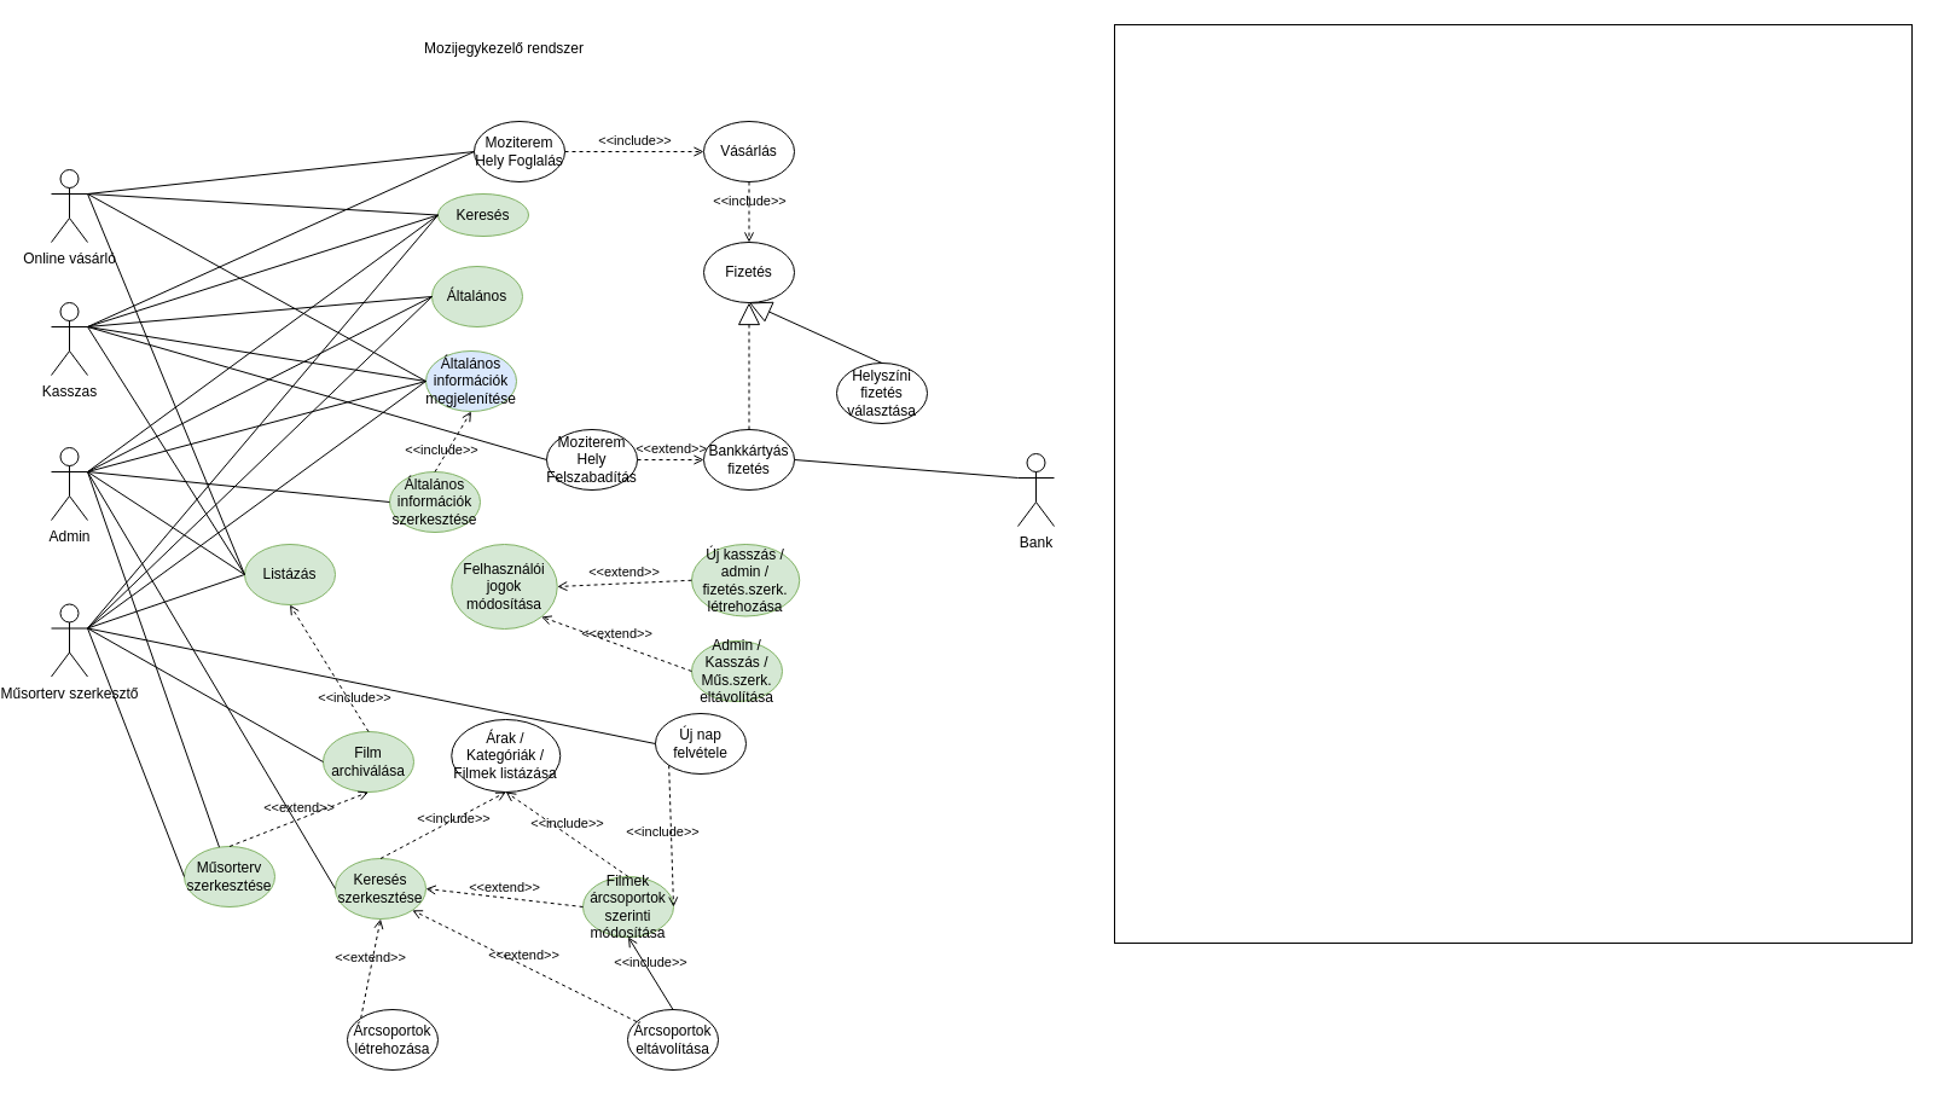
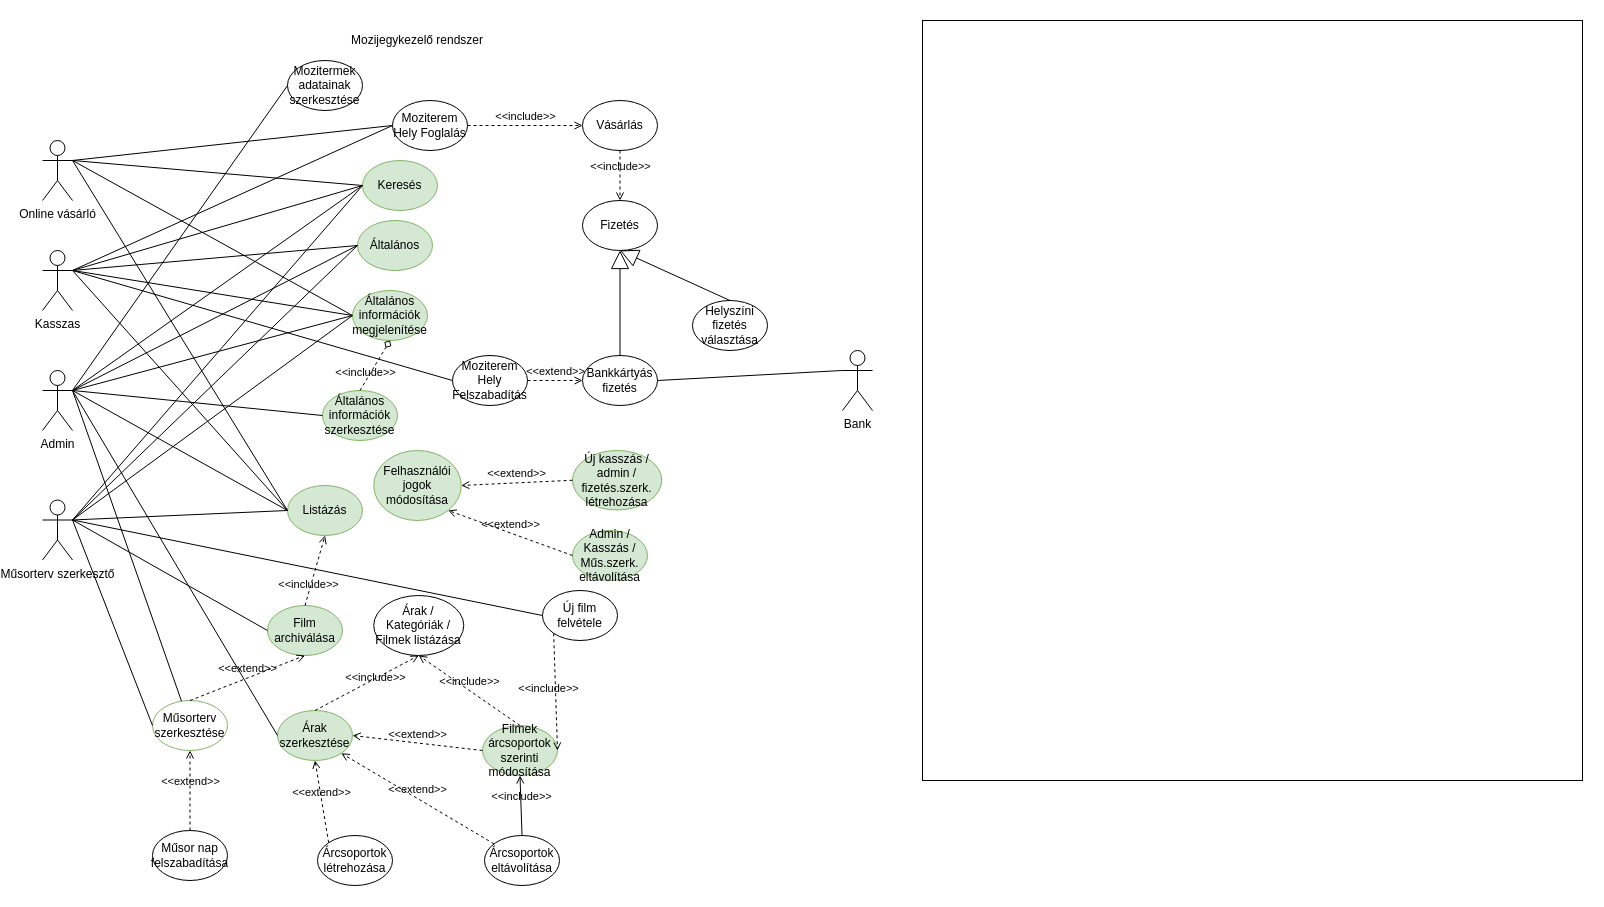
+ <mxCell id="73" value="Mozitermek adatainak szerkesztése" style="ellipse;whiteSpace=wrap;html=1;" vertex="1" parent="1"><mxGeometry x="265" y="60" width="75" height="50" as="geometry" /></mxCell>
+ <mxCell id="74" value="" style="endArrow=none;html=1;entryX=0;entryY=0.5;entryDx=0;entryDy=0;exitX=1;exitY=0.333;exitDx=0;exitDy=0;exitPerimeter=0;" edge="1" parent="1" source="5" target="73"><mxGeometry width="50" height="50" relative="1" as="geometry"><mxPoint x="645" y="390" as="sourcePoint" /><mxPoint x="830" y="380" as="targetPoint" /></mxGeometry></mxCell>
- <mxCell id="9" value="Keresés" style="ellipse;whiteSpace=wrap;html=1;fillColor=#d5e8d4;strokeColor=#82b366;" parent="1" vertex="1"><mxGeometry x="340" y="160" width="75" height="35" as="geometry" /></mxCell>
+ <mxCell id="9" value="Keresés" style="ellipse;whiteSpace=wrap;html=1;fillColor=#d5e8d4;strokeColor=#82b366;" parent="1" vertex="1"><mxGeometry x="340" y="160" width="75" height="50" as="geometry" /></mxCell>
- <mxCell id="28" value="" style="endArrow=block;endSize=16;endFill=0;html=1;exitX=0.5;exitY=0;exitDx=0;exitDy=0;entryX=0.5;entryY=1;entryDx=0;entryDy=0;dashed=1;" parent="1" source="12" target="14" edge="1"><mxGeometry width="160" relative="1" as="geometry"><mxPoint x="434" y="340" as="sourcePoint" /><mxPoint x="594" y="340" as="targetPoint" /></mxGeometry></mxCell>
+ <mxCell id="28" value="" style="endArrow=block;endSize=16;endFill=0;html=1;exitX=0.5;exitY=0;exitDx=0;exitDy=0;entryX=0.5;entryY=1;entryDx=0;entryDy=0;" parent="1" source="12" target="14" edge="1"><mxGeometry width="160" relative="1" as="geometry"><mxPoint x="434" y="340" as="sourcePoint" /><mxPoint x="594" y="340" as="targetPoint" /></mxGeometry></mxCell>
- <mxCell id="46" value="Általános információk megjelenítése" style="ellipse;whiteSpace=wrap;html=1;fillColor=#dae8fc;strokeColor=#82b366;" parent="1" vertex="1"><mxGeometry x="330" y="290" width="75" height="50" as="geometry" /></mxCell>
+ <mxCell id="46" value="Általános információk megjelenítése" style="ellipse;whiteSpace=wrap;html=1;fillColor=#d5e8d4;strokeColor=#82b366;" parent="1" vertex="1"><mxGeometry x="330" y="290" width="75" height="50" as="geometry" /></mxCell>
- <mxCell id="50" value="&amp;lt;&amp;lt;include&amp;gt;&amp;gt;" style="html=1;verticalAlign=bottom;labelBackgroundColor=none;endArrow=open;endFill=0;dashed=1;exitX=0.5;exitY=0;exitDx=0;exitDy=0;entryX=0.5;entryY=1;entryDx=0;entryDy=0;" parent="1" source="44" target="46" edge="1"><mxGeometry x="-0.636" width="160" relative="1" as="geometry"><mxPoint x="485" y="175" as="sourcePoint" /><mxPoint x="530" y="145" as="targetPoint" /><mxPoint as="offset" /></mxGeometry></mxCell>
+ <mxCell id="50" value="&amp;lt;&amp;lt;include&amp;gt;&amp;gt;" style="html=1;verticalAlign=bottom;labelBackgroundColor=none;endArrow=diamond;endFill=0;dashed=1;exitX=0.5;exitY=0;exitDx=0;exitDy=0;entryX=0.5;entryY=1;entryDx=0;entryDy=0;" parent="1" source="44" target="46" edge="1"><mxGeometry x="-0.636" width="160" relative="1" as="geometry"><mxPoint x="485" y="175" as="sourcePoint" /><mxPoint x="530" y="145" as="targetPoint" /><mxPoint as="offset" /></mxGeometry></mxCell>
- <mxCell id="6" value="Bank" style="shape=umlActor;verticalLabelPosition=bottom;verticalAlign=top;html=1;outlineConnect=0;" parent="1" vertex="1"><mxGeometry x="820" y="375" width="30" height="60" as="geometry" /></mxCell>
+ <mxCell id="6" value="Bank" style="shape=umlActor;verticalLabelPosition=bottom;verticalAlign=top;html=1;outlineConnect=0;" parent="1" vertex="1"><mxGeometry x="820" y="350" width="30" height="60" as="geometry" /></mxCell>
- <mxCell id="7" value="Listázás" style="ellipse;whiteSpace=wrap;html=1;fillColor=#d5e8d4;strokeColor=#82b366;" parent="1" vertex="1"><mxGeometry x="180" y="450" width="75" height="50" as="geometry" /></mxCell>
+ <mxCell id="7" value="Listázás" style="ellipse;whiteSpace=wrap;html=1;fillColor=#d5e8d4;strokeColor=#82b366;" parent="1" vertex="1"><mxGeometry x="265" y="485" width="75" height="50" as="geometry" /></mxCell>
- <mxCell id="10" value="Új nap felvétele" style="ellipse;whiteSpace=wrap;html=1;" parent="1" vertex="1"><mxGeometry x="520" y="590" width="75" height="50" as="geometry" /></mxCell>
+ <mxCell id="10" value="Új film felvétele" style="ellipse;whiteSpace=wrap;html=1;" parent="1" vertex="1"><mxGeometry x="520" y="590" width="75" height="50" as="geometry" /></mxCell>
- <mxCell id="11" value="Műsorterv szerkesztése" style="ellipse;whiteSpace=wrap;html=1;fillColor=#d5e8d4;strokeColor=#82b366;" parent="1" vertex="1"><mxGeometry x="130" y="700" width="75" height="50" as="geometry" /></mxCell>
+ <mxCell id="11" value="Műsorterv szerkesztése" style="ellipse;whiteSpace=wrap;html=1;fillColor=#ffffff;strokeColor=#82b366;" parent="1" vertex="1"><mxGeometry x="130" y="700" width="75" height="50" as="geometry" /></mxCell>
- <mxCell id="16" value="Keresés szerkesztése" style="ellipse;whiteSpace=wrap;html=1;fillColor=#d5e8d4;strokeColor=#82b366;" parent="1" vertex="1"><mxGeometry x="255" y="710" width="75" height="50" as="geometry" /></mxCell>
+ <mxCell id="16" value="Árak szerkesztése" style="ellipse;whiteSpace=wrap;html=1;fillColor=#d5e8d4;strokeColor=#82b366;" parent="1" vertex="1"><mxGeometry x="255" y="710" width="75" height="50" as="geometry" /></mxCell>
+ <mxCell id="76" value="&amp;lt;&amp;lt;extend&amp;gt;&amp;gt;" style="html=1;verticalAlign=bottom;labelBackgroundColor=none;endArrow=open;endFill=0;dashed=1;entryX=0.5;entryY=1;entryDx=0;entryDy=0;exitX=0.5;exitY=0;exitDx=0;exitDy=0;" edge="1" parent="1" source="75" target="11"><mxGeometry width="160" relative="1" as="geometry"><mxPoint x="177.5" y="710" as="sourcePoint" /><mxPoint x="292.5" y="665" as="targetPoint" /></mxGeometry></mxCell>
+ <mxCell id="75" value="Műsor nap felszabadítása" style="ellipse;whiteSpace=wrap;html=1;" vertex="1" parent="1"><mxGeometry x="130" y="830" width="75" height="50" as="geometry" /></mxCell>
- <mxCell id="51" value="Árcsoportok létrehozása" style="ellipse;whiteSpace=wrap;html=1;" parent="1" vertex="1"><mxGeometry x="265" y="835" width="75" height="50" as="geometry" /></mxCell>
+ <mxCell id="51" value="Árcsoportok létrehozása" style="ellipse;whiteSpace=wrap;html=1;" parent="1" vertex="1"><mxGeometry x="295" y="835" width="75" height="50" as="geometry" /></mxCell>
- <mxCell id="52" value="Árcsoportok eltávolítása" style="ellipse;whiteSpace=wrap;html=1;" parent="1" vertex="1"><mxGeometry x="497" y="835" width="75" height="50" as="geometry" /></mxCell>
+ <mxCell id="52" value="Árcsoportok eltávolítása" style="ellipse;whiteSpace=wrap;html=1;" parent="1" vertex="1"><mxGeometry x="462" y="835" width="75" height="50" as="geometry" /></mxCell>
